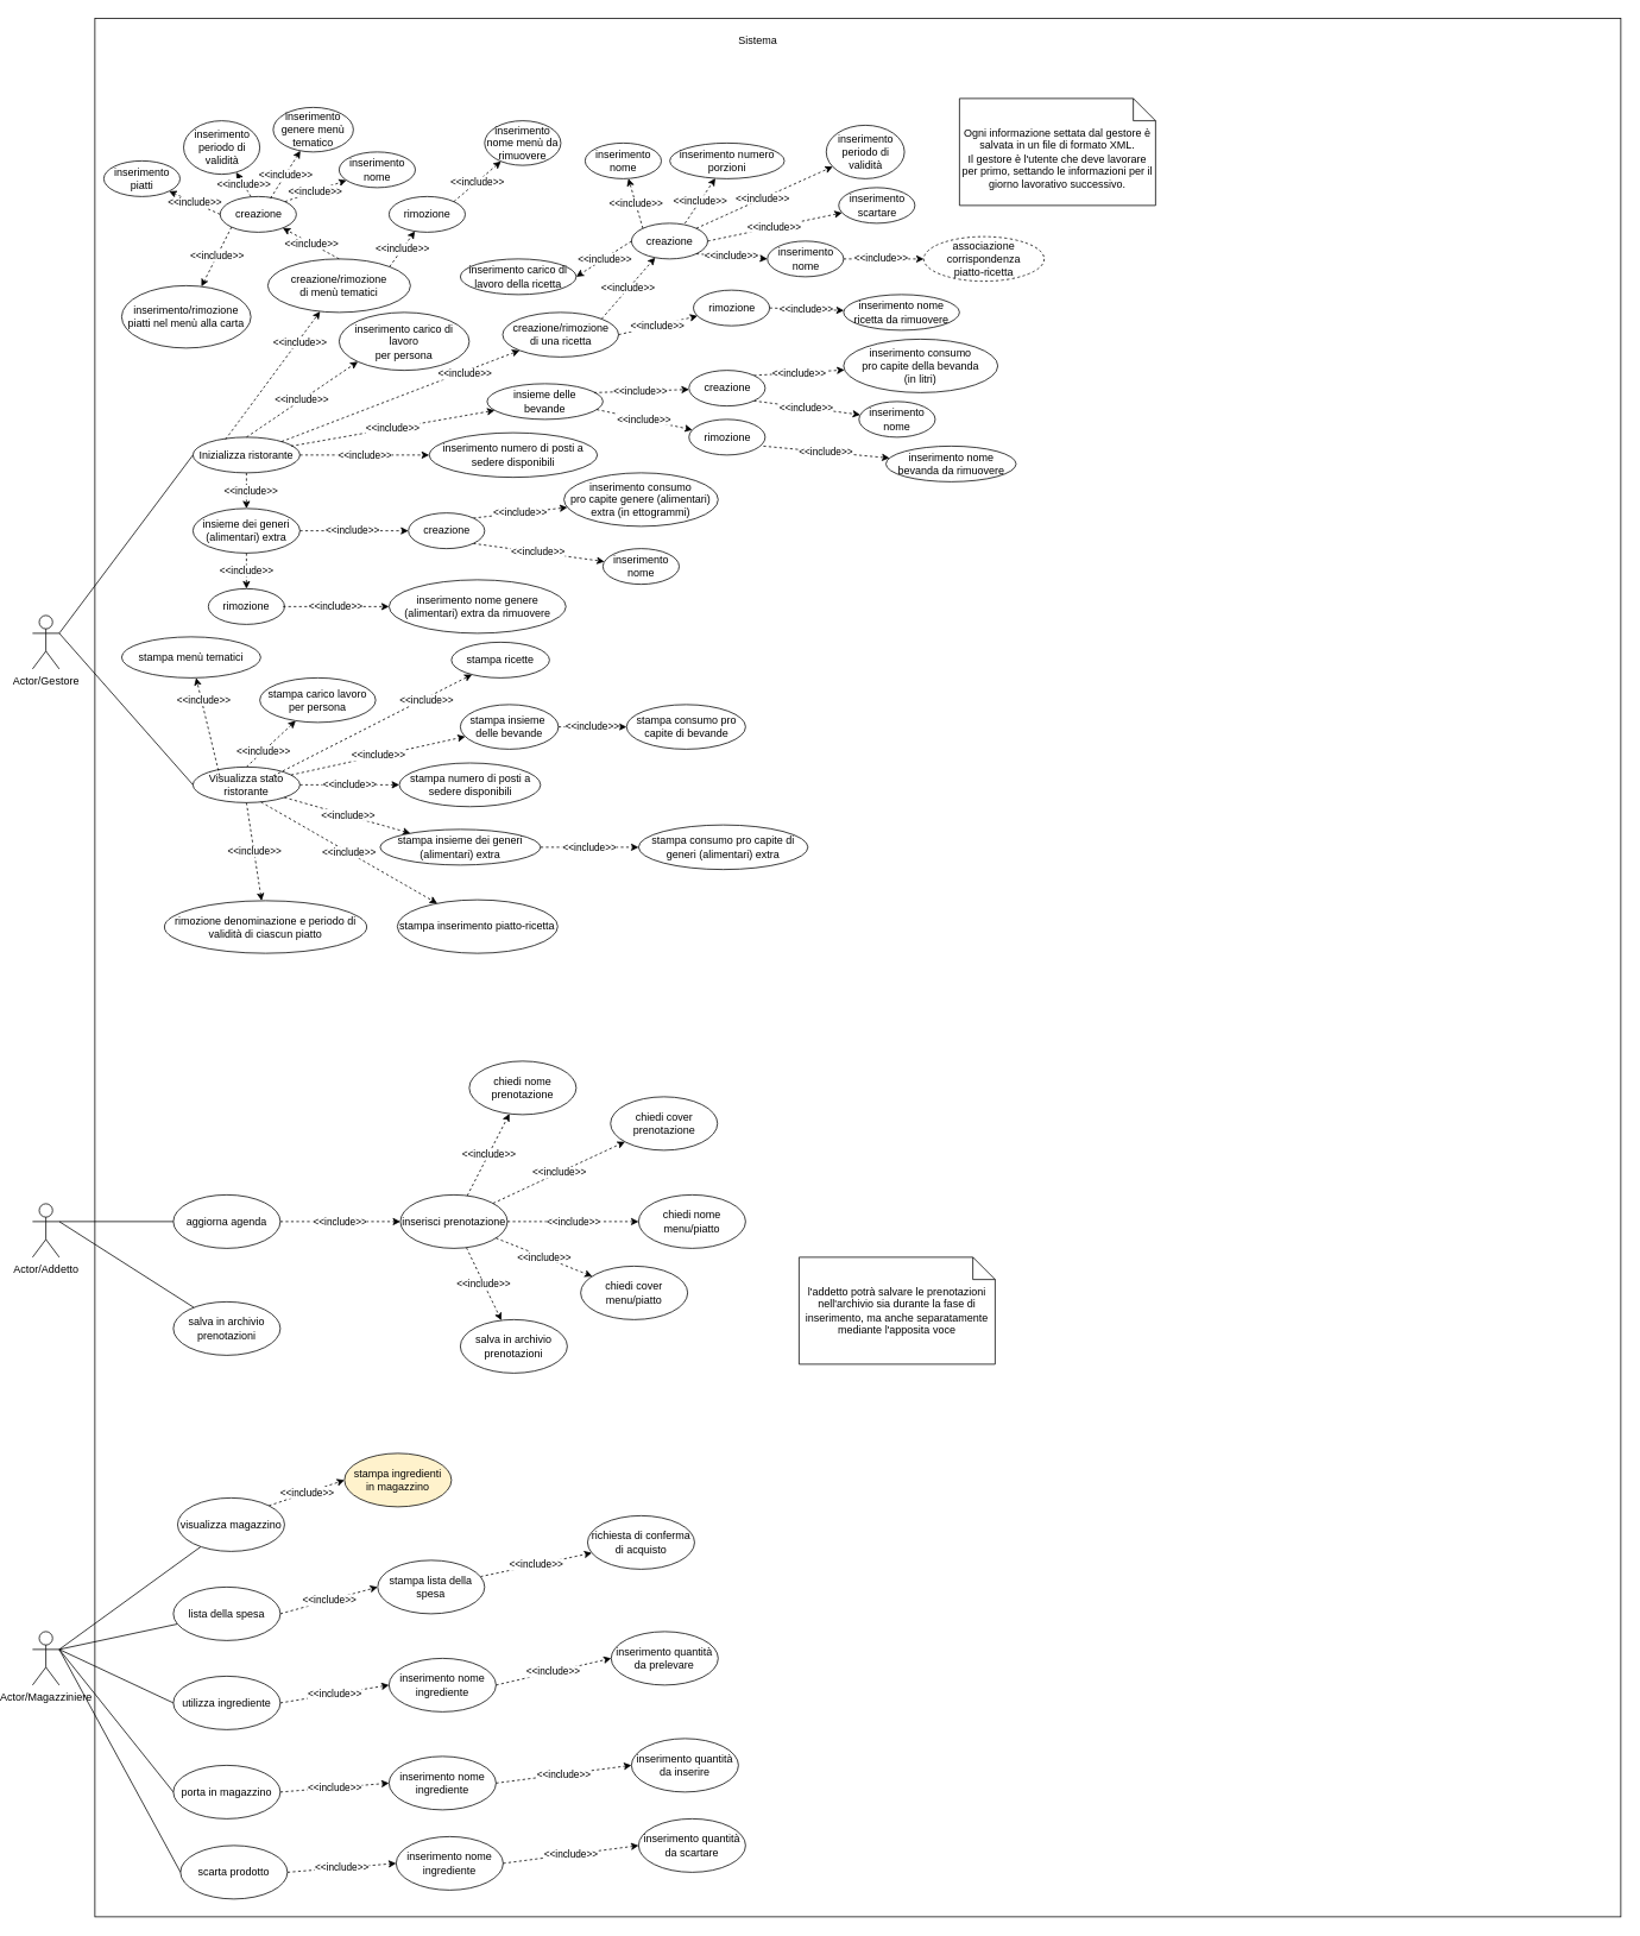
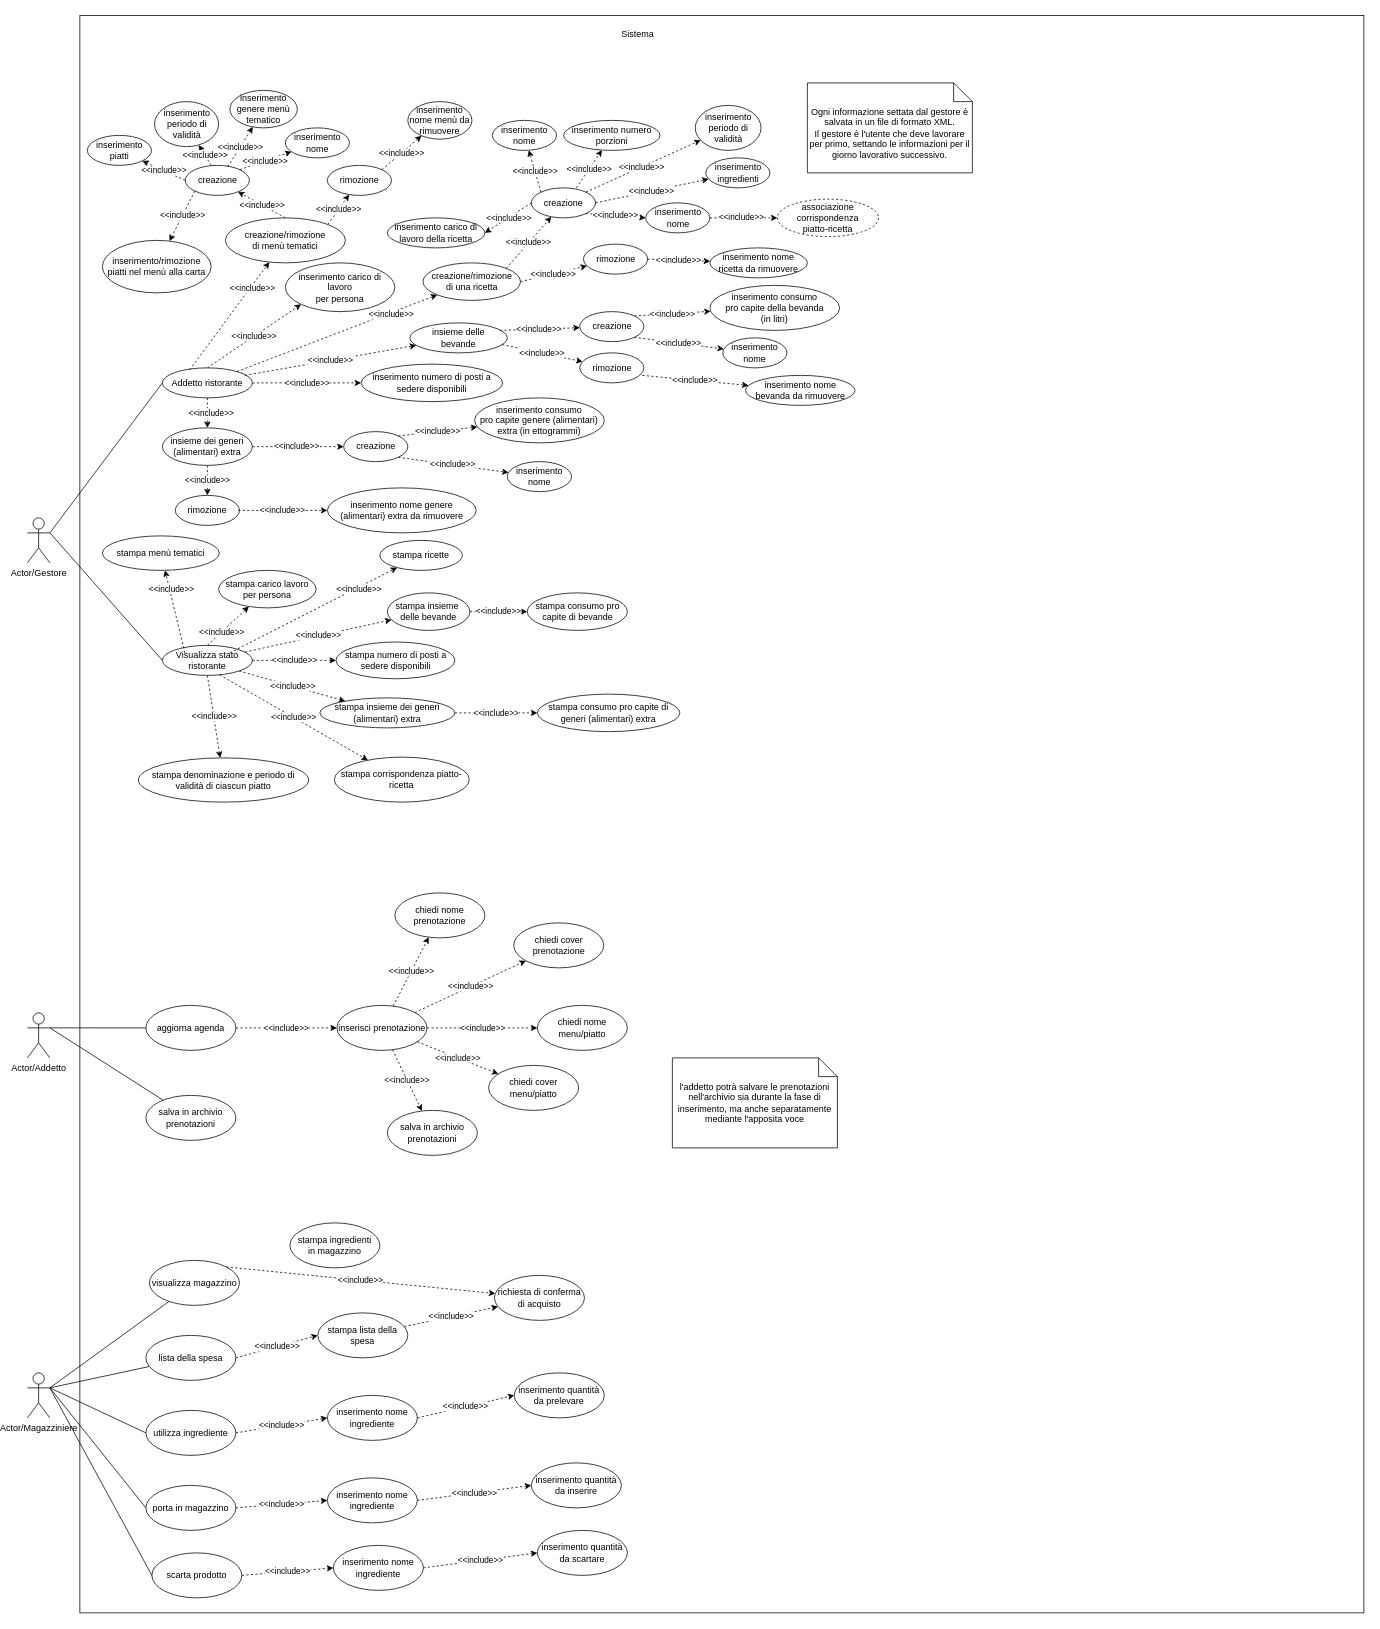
- <mxCell id="80" value="inserimento scartare" style="ellipse;whiteSpace=wrap;html=1;" parent="1" vertex="1"><mxGeometry x="924.5" y="210" width="85.5" height="40" as="geometry" /></mxCell>
+ <mxCell id="80" value="inserimento ingredienti" style="ellipse;whiteSpace=wrap;html=1;" parent="1" vertex="1"><mxGeometry x="924.5" y="210" width="85.5" height="40" as="geometry" /></mxCell>
- <mxCell id="6" value="Inizializza ristorante" style="ellipse;whiteSpace=wrap;html=1;" parent="1" vertex="1"><mxGeometry x="200" y="490" width="120" height="40" as="geometry" /></mxCell>
+ <mxCell id="6" value="Addetto ristorante" style="ellipse;whiteSpace=wrap;html=1;" parent="1" vertex="1"><mxGeometry x="200" y="490" width="120" height="40" as="geometry" /></mxCell>
- <mxCell id="36" value="rimozione denominazione e periodo di validità di ciascun piatto" style="ellipse;whiteSpace=wrap;html=1;" parent="1" vertex="1"><mxGeometry x="168" y="1010" width="227" height="59" as="geometry" /></mxCell>
+ <mxCell id="36" value="stampa denominazione e periodo di validità di ciascun piatto" style="ellipse;whiteSpace=wrap;html=1;" parent="1" vertex="1"><mxGeometry x="168" y="1010" width="227" height="59" as="geometry" /></mxCell>
- <mxCell id="34" value="stampa inserimento piatto-ricetta" style="ellipse;whiteSpace=wrap;html=1;" parent="1" vertex="1"><mxGeometry x="429.25" y="1009" width="180" height="60" as="geometry" /></mxCell>
+ <mxCell id="34" value="stampa corrispondenza piatto-ricetta" style="ellipse;whiteSpace=wrap;html=1;" parent="1" vertex="1"><mxGeometry x="429.25" y="1009" width="180" height="60" as="geometry" /></mxCell>
- <mxCell id="133" value="stampa ingredienti&lt;br&gt;in magazzino" style="ellipse;whiteSpace=wrap;html=1;fillColor=#fff2cc;" parent="1" vertex="1"><mxGeometry x="370" y="1630" width="120" height="60" as="geometry" /></mxCell>
+ <mxCell id="133" value="stampa ingredienti&lt;br&gt;in magazzino" style="ellipse;whiteSpace=wrap;html=1;" parent="1" vertex="1"><mxGeometry x="370" y="1630" width="120" height="60" as="geometry" /></mxCell>
- <mxCell id="132" value="&amp;lt;&amp;lt;include&amp;gt;&amp;gt;" style="rounded=0;orthogonalLoop=1;jettySize=auto;endArrow=classic;endFill=1;dashed=1;html=1;entryX=0;entryY=0.5;entryDx=0;entryDy=0;exitX=1;exitY=0;exitDx=0;exitDy=0;" parent="1" source="131" target="133" edge="1"><mxGeometry relative="1" as="geometry"><mxPoint x="234.5" y="1692" as="sourcePoint" /><mxPoint x="281.5" y="1600" as="targetPoint" /></mxGeometry></mxCell>
+ <mxCell id="132" value="&amp;lt;&amp;lt;include&amp;gt;&amp;gt;" style="rounded=0;orthogonalLoop=1;jettySize=auto;endArrow=classic;endFill=1;dashed=1;html=1;exitX=1;exitY=0;exitDx=0;exitDy=0;" parent="1" source="131" target="128" edge="1"><mxGeometry relative="1" as="geometry"><mxPoint x="234.5" y="1692" as="sourcePoint" /><mxPoint x="281.5" y="1600" as="targetPoint" /></mxGeometry></mxCell>
